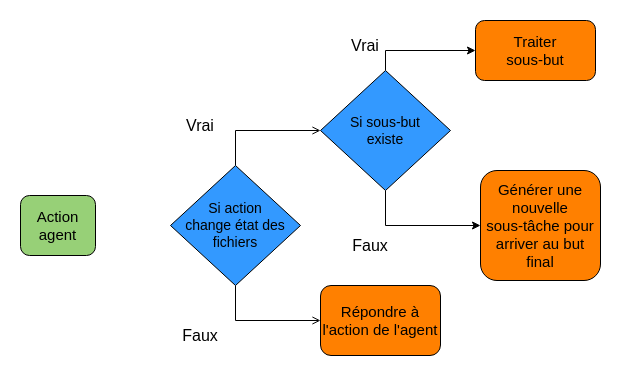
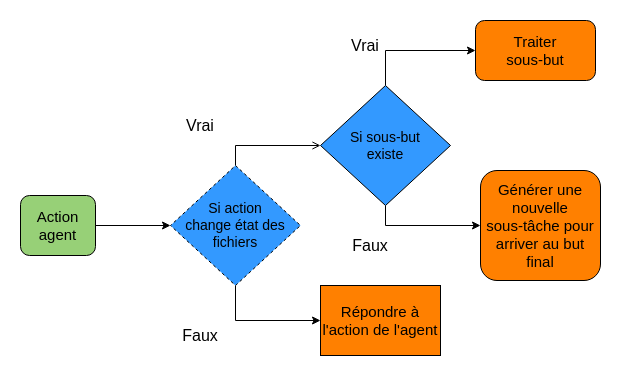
- <mxCell id="6" value="&lt;div style=&quot;font-size: 14px&quot;&gt;&lt;font style=&quot;font-size: 14px&quot;&gt;Si sous-but&lt;/font&gt;&lt;/div&gt;&lt;div style=&quot;font-size: 14px&quot;&gt;&lt;font style=&quot;font-size: 14px&quot;&gt;existe&lt;br&gt;&lt;/font&gt;&lt;/div&gt;" style="rhombus;whiteSpace=wrap;html=1;strokeColor=#000000;fillColor=#3399FF;" parent="1" vertex="1"><mxGeometry x="320" y="70" width="130" height="120" as="geometry" /></mxCell>
+ <mxCell id="6" value="&lt;div style=&quot;font-size: 14px&quot;&gt;&lt;font style=&quot;font-size: 14px&quot;&gt;Si sous-but&lt;/font&gt;&lt;/div&gt;&lt;div style=&quot;font-size: 14px&quot;&gt;&lt;font style=&quot;font-size: 14px&quot;&gt;existe&lt;br&gt;&lt;/font&gt;&lt;/div&gt;" style="rhombus;whiteSpace=wrap;html=1;strokeColor=#000000;fillColor=#3399FF;" parent="1" vertex="1"><mxGeometry x="320" y="85" width="130" height="120" as="geometry" /></mxCell>
+ <mxCell id="2" style="edgeStyle=orthogonalEdgeStyle;rounded=0;orthogonalLoop=1;jettySize=auto;html=1;exitX=1;exitY=0.5;exitDx=0;exitDy=0;" parent="1" source="3" target="11" edge="1"><mxGeometry relative="1" as="geometry" /></mxCell>
- <mxCell id="11" value="&lt;div style=&quot;font-size: 14px&quot;&gt;&lt;font style=&quot;font-size: 14px&quot;&gt;Si action &lt;br&gt;&lt;/font&gt;&lt;/div&gt;&lt;div style=&quot;font-size: 14px&quot;&gt;&lt;font style=&quot;font-size: 14px&quot;&gt;change état des &lt;br&gt;&lt;/font&gt;&lt;/div&gt;&lt;div style=&quot;font-size: 14px&quot;&gt;&lt;font style=&quot;font-size: 14px&quot;&gt;fichiers&lt;/font&gt;&lt;br&gt;&lt;/div&gt;" style="rhombus;whiteSpace=wrap;html=1;strokeColor=#000000;fillColor=#3399FF;" parent="1" vertex="1"><mxGeometry x="170" y="165" width="130" height="120" as="geometry" /></mxCell>
+ <mxCell id="11" value="&lt;div style=&quot;font-size: 14px&quot;&gt;&lt;font style=&quot;font-size: 14px&quot;&gt;Si action &lt;br&gt;&lt;/font&gt;&lt;/div&gt;&lt;div style=&quot;font-size: 14px&quot;&gt;&lt;font style=&quot;font-size: 14px&quot;&gt;change état des &lt;br&gt;&lt;/font&gt;&lt;/div&gt;&lt;div style=&quot;font-size: 14px&quot;&gt;&lt;font style=&quot;font-size: 14px&quot;&gt;fichiers&lt;/font&gt;&lt;br&gt;&lt;/div&gt;" style="rhombus;whiteSpace=wrap;html=1;strokeColor=#000000;fillColor=#3399FF;dashed=1;" parent="1" vertex="1"><mxGeometry x="170" y="165" width="130" height="120" as="geometry" /></mxCell>
- <mxCell id="10" style="edgeStyle=orthogonalEdgeStyle;rounded=0;orthogonalLoop=1;jettySize=auto;html=1;exitX=0.5;exitY=1;exitDx=0;exitDy=0;entryX=0;entryY=0.5;entryDx=0;entryDy=0;endArrow=open;" parent="1" source="11" target="8" edge="1"><mxGeometry relative="1" as="geometry" /></mxCell>
+ <mxCell id="10" style="edgeStyle=orthogonalEdgeStyle;rounded=0;orthogonalLoop=1;jettySize=auto;html=1;exitX=0.5;exitY=1;exitDx=0;exitDy=0;entryX=0;entryY=0.5;entryDx=0;entryDy=0;" parent="1" source="11" target="8" edge="1"><mxGeometry relative="1" as="geometry" /></mxCell>
- <mxCell id="8" value="&lt;div style=&quot;font-size: 15px&quot;&gt;&lt;font style=&quot;font-size: 15px&quot;&gt;Répondre à l'action de l'agent&lt;br&gt;&lt;/font&gt;&lt;/div&gt;" style="rounded=1;whiteSpace=wrap;html=1;strokeColor=#000000;fillColor=#FF8000;" parent="1" vertex="1"><mxGeometry x="320" y="285" width="120" height="70" as="geometry" /></mxCell>
+ <mxCell id="8" value="&lt;div style=&quot;font-size: 15px&quot;&gt;&lt;font style=&quot;font-size: 15px&quot;&gt;Répondre à l'action de l'agent&lt;br&gt;&lt;/font&gt;&lt;/div&gt;" style="whiteSpace=wrap;html=1;strokeColor=#000000;fillColor=#FF8000;rounded=0;" parent="1" vertex="1"><mxGeometry x="320" y="285" width="120" height="70" as="geometry" /></mxCell>
